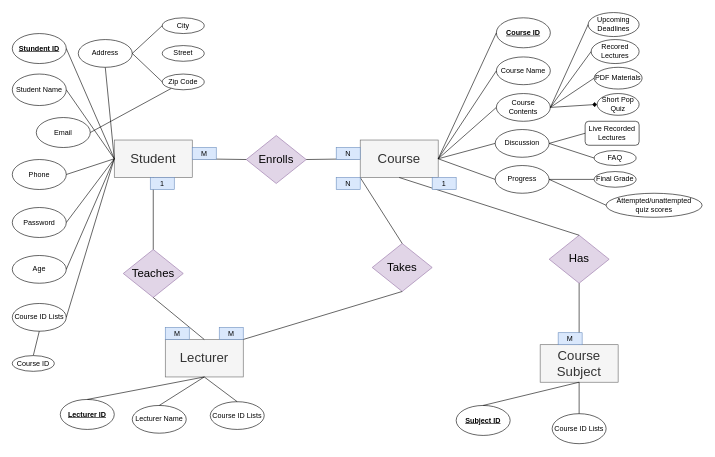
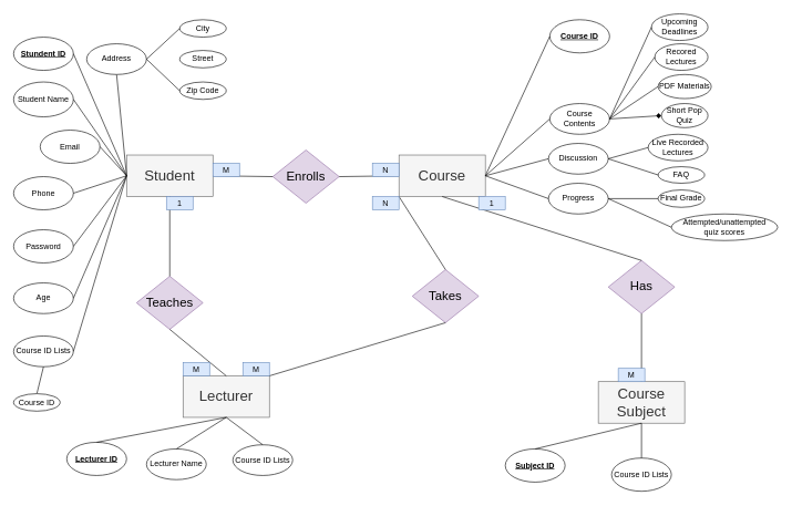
- <mxCell id="31" value="Course Name" style="ellipse;whiteSpace=wrap;html=1;" vertex="1" parent="1"><mxGeometry x="827" y="94" width="90" height="46.25" as="geometry" /></mxCell>
- <mxCell id="11" value="" style="endArrow=none;html=1;exitX=1;exitY=0.5;exitDx=0;exitDy=0;" edge="1" parent="1" source="5" target="19"><mxGeometry width="50" height="50" relative="1" as="geometry"><mxPoint x="250" y="165" as="sourcePoint" /><mxPoint x="300" y="115" as="targetPoint" /></mxGeometry></mxCell>
+ <mxCell id="11" value="" style="endArrow=none;html=1;exitX=1;exitY=0.5;exitDx=0;exitDy=0;entryX=0;entryY=0.5;entryDx=0;entryDy=0;" edge="1" parent="1" source="5" target="2"><mxGeometry width="50" height="50" relative="1" as="geometry"><mxPoint x="250" y="165" as="sourcePoint" /><mxPoint x="300" y="115" as="targetPoint" /></mxGeometry></mxCell>
- <mxCell id="47" value="" style="endArrow=none;html=1;exitX=1;exitY=0.5;exitDx=0;exitDy=0;entryX=0;entryY=0.5;entryDx=0;entryDy=0;" edge="1" parent="1" source="26" target="31"><mxGeometry width="50" height="50" relative="1" as="geometry"><mxPoint x="910" y="365" as="sourcePoint" /><mxPoint x="960" y="315" as="targetPoint" /></mxGeometry></mxCell>
- <mxCell id="64" value="Live Recorded&lt;br&gt;Lectures" style="whiteSpace=wrap;html=1;rounded=1;" vertex="1" parent="1"><mxGeometry x="975" y="201.25" width="90" height="40" as="geometry" /></mxCell>
+ <mxCell id="64" value="Live Recorded&lt;br&gt;Lectures" style="ellipse;whiteSpace=wrap;html=1;" vertex="1" parent="1"><mxGeometry x="975" y="201.25" width="90" height="40" as="geometry" /></mxCell>
